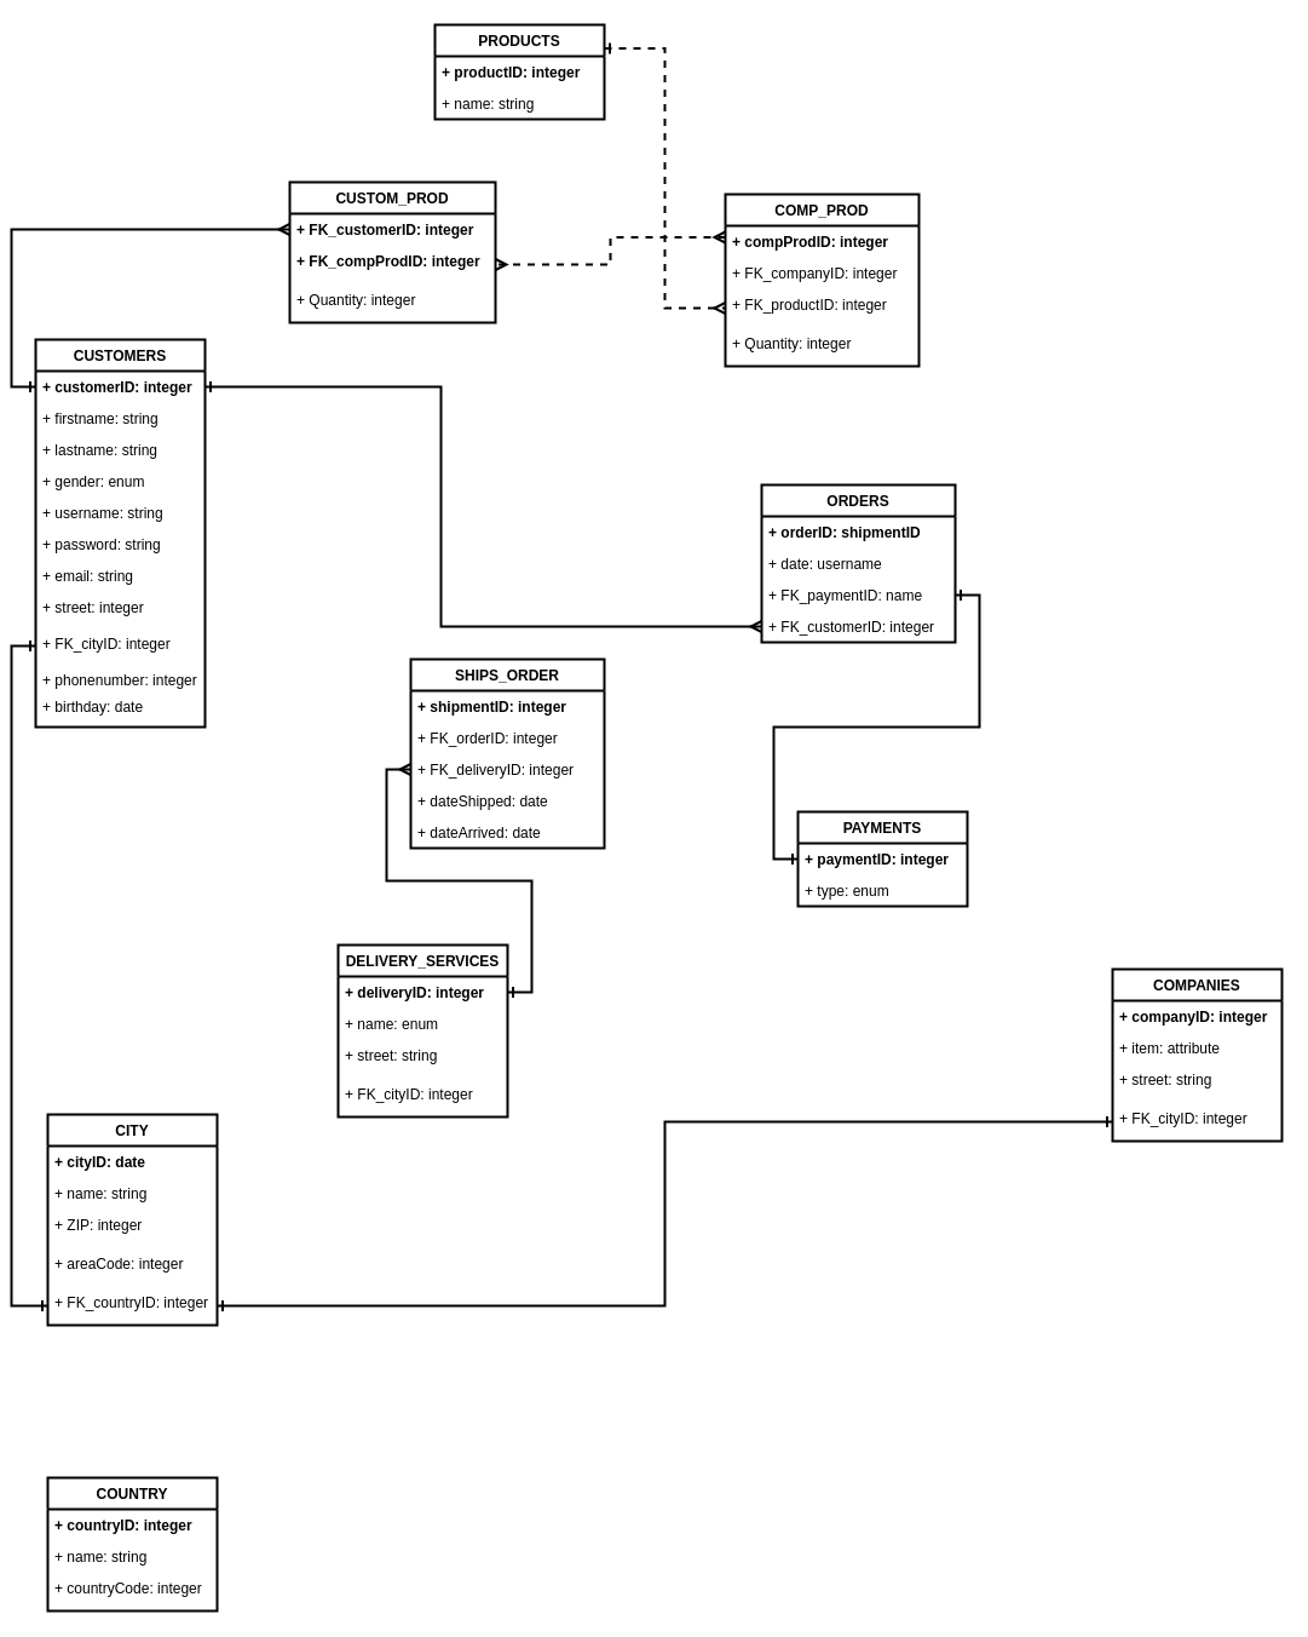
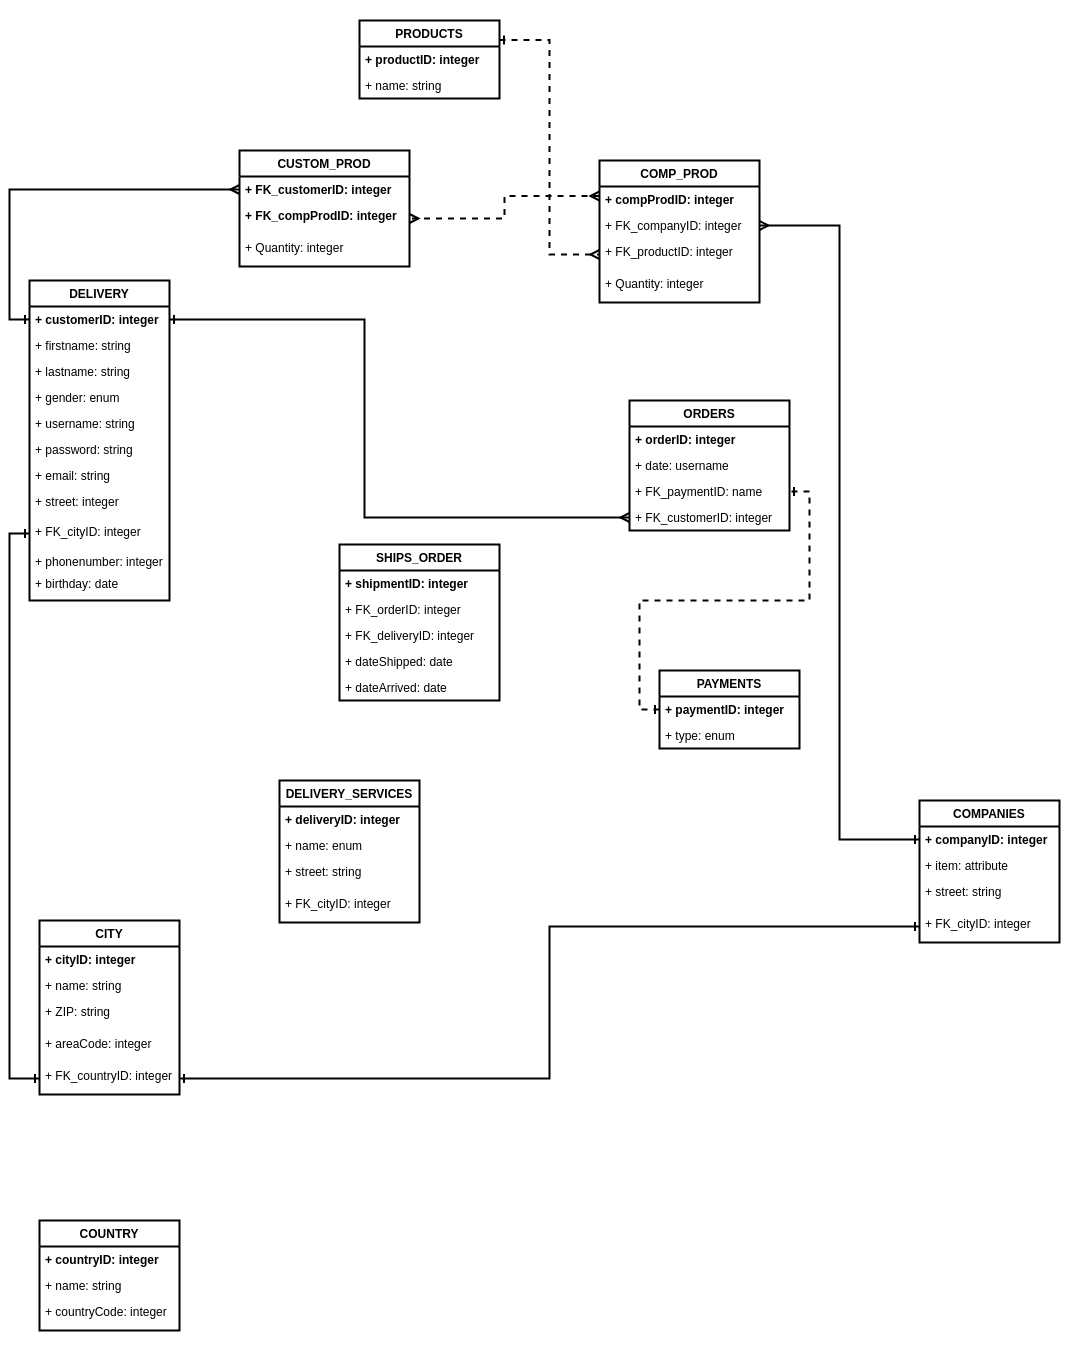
- <mxCell id="2" value="CUSTOMERS" style="swimlane;fontStyle=1;childLayout=stackLayout;horizontal=1;startSize=26;fillColor=none;horizontalStack=0;resizeParent=1;resizeParentMax=0;resizeLast=0;collapsible=1;marginBottom=0;strokeWidth=2;" vertex="1" parent="1"><mxGeometry x="20" y="280" width="140" height="320" as="geometry" /></mxCell>
+ <mxCell id="2" value="DELIVERY" style="swimlane;fontStyle=1;childLayout=stackLayout;horizontal=1;startSize=26;fillColor=none;horizontalStack=0;resizeParent=1;resizeParentMax=0;resizeLast=0;collapsible=1;marginBottom=0;strokeWidth=2;" vertex="1" parent="1"><mxGeometry x="20" y="280" width="140" height="320" as="geometry" /></mxCell>
- <mxCell id="39" value="+ orderID: shipmentID" style="text;strokeColor=none;fillColor=none;align=left;verticalAlign=top;spacingLeft=4;spacingRight=4;overflow=hidden;rotatable=0;points=[[0,0.5],[1,0.5]];portConstraint=eastwest;fontStyle=1" vertex="1" parent="38"><mxGeometry y="26" width="160" height="26" as="geometry" /></mxCell>
+ <mxCell id="39" value="+ orderID: integer" style="text;strokeColor=none;fillColor=none;align=left;verticalAlign=top;spacingLeft=4;spacingRight=4;overflow=hidden;rotatable=0;points=[[0,0.5],[1,0.5]];portConstraint=eastwest;fontStyle=1" vertex="1" parent="38"><mxGeometry y="26" width="160" height="26" as="geometry" /></mxCell>
+ <mxCell id="37" style="edgeStyle=orthogonalEdgeStyle;rounded=0;orthogonalLoop=1;jettySize=auto;html=1;entryX=1;entryY=0.5;entryDx=0;entryDy=0;startArrow=ERone;startFill=0;endArrow=ERmany;endFill=0;strokeWidth=2;" edge="1" parent="1" source="19" target="34"><mxGeometry relative="1" as="geometry" /></mxCell>
- <mxCell id="50" style="edgeStyle=orthogonalEdgeStyle;rounded=0;orthogonalLoop=1;jettySize=auto;html=1;exitX=0;exitY=0.5;exitDx=0;exitDy=0;entryX=1;entryY=0.5;entryDx=0;entryDy=0;startArrow=ERone;startFill=0;endArrow=ERone;endFill=0;strokeWidth=2;" edge="1" parent="1" source="29" target="41"><mxGeometry relative="1" as="geometry" /></mxCell>
+ <mxCell id="50" style="edgeStyle=orthogonalEdgeStyle;rounded=0;orthogonalLoop=1;jettySize=auto;html=1;exitX=0;exitY=0.5;exitDx=0;exitDy=0;entryX=1;entryY=0.5;entryDx=0;entryDy=0;startArrow=ERone;startFill=0;endArrow=ERone;endFill=0;strokeWidth=2;dashed=1;" edge="1" parent="1" source="29" target="41"><mxGeometry relative="1" as="geometry" /></mxCell>
- <mxCell id="49" style="edgeStyle=orthogonalEdgeStyle;rounded=0;orthogonalLoop=1;jettySize=auto;html=1;entryX=0;entryY=0.5;entryDx=0;entryDy=0;startArrow=ERone;startFill=0;endArrow=ERmany;endFill=0;strokeWidth=2;" edge="1" parent="1" source="24" target="46"><mxGeometry relative="1" as="geometry" /></mxCell>
- <mxCell id="58" value="+ cityID: date" style="text;strokeColor=none;fillColor=none;align=left;verticalAlign=top;spacingLeft=4;spacingRight=4;overflow=hidden;rotatable=0;points=[[0,0.5],[1,0.5]];portConstraint=eastwest;fontStyle=1" vertex="1" parent="57"><mxGeometry y="26" width="140" height="26" as="geometry" /></mxCell>
+ <mxCell id="58" value="+ cityID: integer" style="text;strokeColor=none;fillColor=none;align=left;verticalAlign=top;spacingLeft=4;spacingRight=4;overflow=hidden;rotatable=0;points=[[0,0.5],[1,0.5]];portConstraint=eastwest;fontStyle=1" vertex="1" parent="57"><mxGeometry y="26" width="140" height="26" as="geometry" /></mxCell>
- <mxCell id="60" value="+ ZIP: integer" style="text;strokeColor=none;fillColor=none;align=left;verticalAlign=top;spacingLeft=4;spacingRight=4;overflow=hidden;rotatable=0;points=[[0,0.5],[1,0.5]];portConstraint=eastwest;" vertex="1" parent="57"><mxGeometry y="78" width="140" height="32" as="geometry" /></mxCell>
+ <mxCell id="60" value="+ ZIP: string" style="text;strokeColor=none;fillColor=none;align=left;verticalAlign=top;spacingLeft=4;spacingRight=4;overflow=hidden;rotatable=0;points=[[0,0.5],[1,0.5]];portConstraint=eastwest;" vertex="1" parent="57"><mxGeometry y="78" width="140" height="32" as="geometry" /></mxCell>
